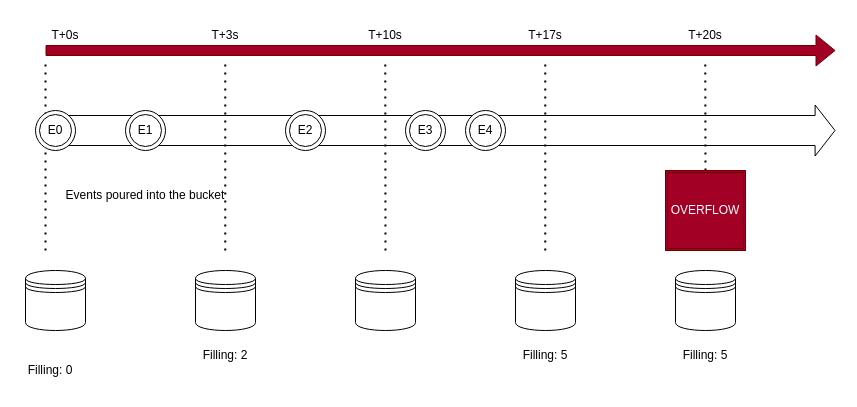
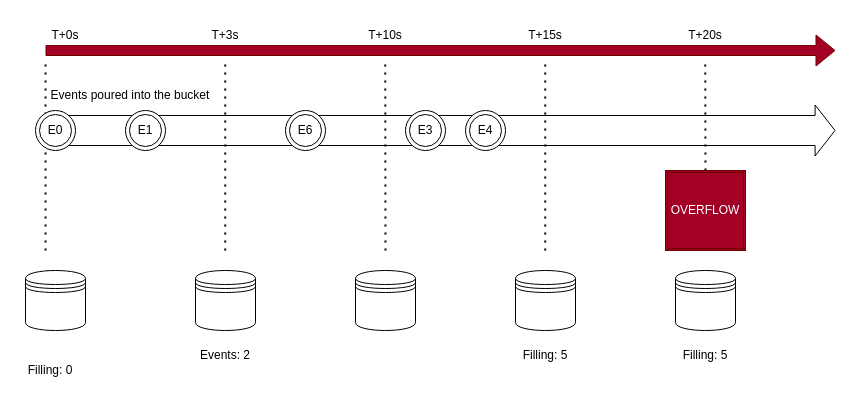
- <mxCell id="6" value="T+17s" style="text;strokeColor=none;align=center;fillColor=none;html=1;verticalAlign=middle;whiteSpace=wrap;rounded=0;" vertex="1" parent="1"><mxGeometry x="515" y="20" width="60" height="30" as="geometry" /></mxCell>
+ <mxCell id="6" value="T+15s" style="text;strokeColor=none;align=center;fillColor=none;html=1;verticalAlign=middle;whiteSpace=wrap;rounded=0;" vertex="1" parent="1"><mxGeometry x="515" y="20" width="60" height="30" as="geometry" /></mxCell>
- <mxCell id="28" value="E2" style="text;strokeColor=none;align=center;fillColor=none;html=1;verticalAlign=middle;whiteSpace=wrap;rounded=0;" vertex="1" parent="1"><mxGeometry x="275" y="115" width="60" height="30" as="geometry" /></mxCell>
+ <mxCell id="28" value="E6" style="text;strokeColor=none;align=center;fillColor=none;html=1;verticalAlign=middle;whiteSpace=wrap;rounded=0;" vertex="1" parent="1"><mxGeometry x="275" y="115" width="60" height="30" as="geometry" /></mxCell>
- <mxCell id="18" value="Events poured into the bucket" style="text;strokeColor=none;align=center;fillColor=none;html=1;verticalAlign=middle;whiteSpace=wrap;rounded=0;" vertex="1" parent="1"><mxGeometry x="40" y="180" width="210" height="30" as="geometry" /></mxCell>
+ <mxCell id="18" value="Events poured into the bucket" style="text;strokeColor=none;align=center;fillColor=none;html=1;verticalAlign=middle;whiteSpace=wrap;rounded=0;" vertex="1" parent="1"><mxGeometry x="25" y="80" width="210" height="30" as="geometry" /></mxCell>
- <mxCell id="30" value="&lt;div&gt;Filling: 2&lt;/div&gt;" style="text;strokeColor=none;align=center;fillColor=none;html=1;verticalAlign=middle;whiteSpace=wrap;rounded=0;" vertex="1" parent="1"><mxGeometry x="195" y="340" width="60" height="30" as="geometry" /></mxCell>
+ <mxCell id="30" value="&lt;div&gt;Events: 2&lt;/div&gt;" style="text;strokeColor=none;align=center;fillColor=none;html=1;verticalAlign=middle;whiteSpace=wrap;rounded=0;" vertex="1" parent="1"><mxGeometry x="195" y="340" width="60" height="30" as="geometry" /></mxCell>
